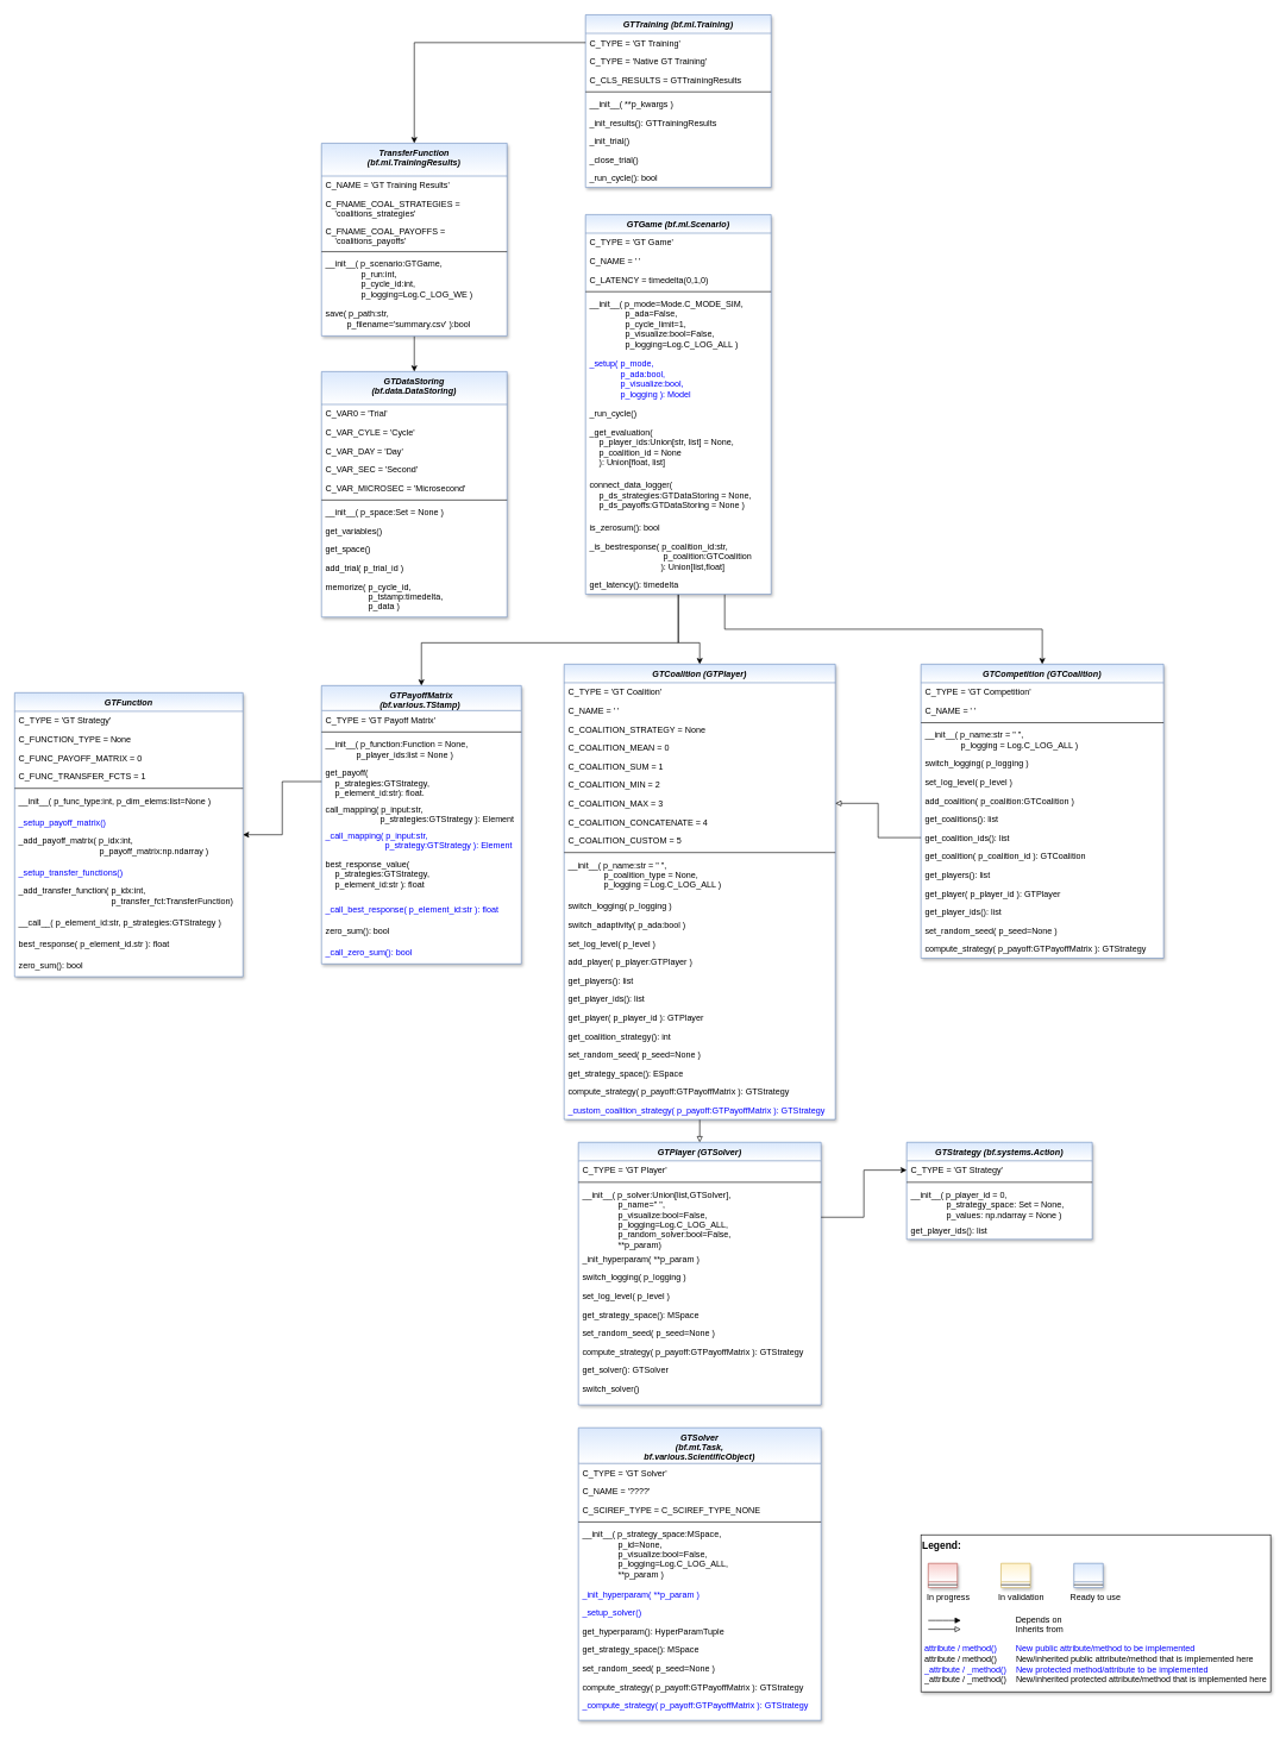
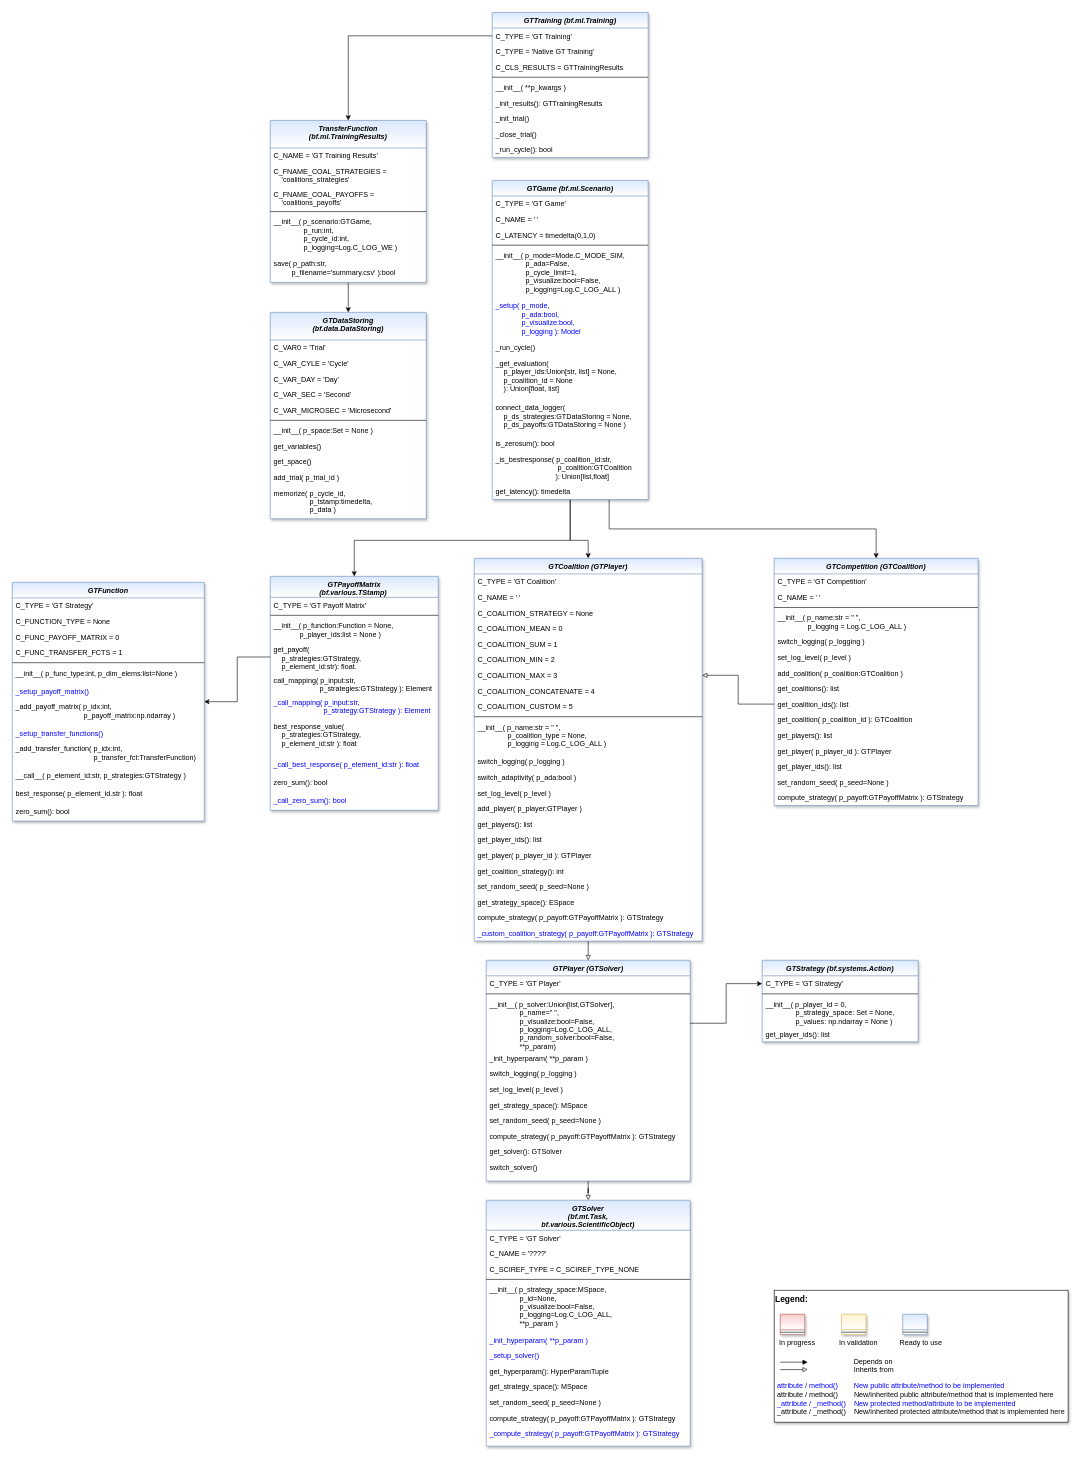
+ <mxCell id="28" style="edgeStyle=orthogonalEdgeStyle;rounded=0;orthogonalLoop=1;jettySize=auto;html=1;exitX=0.5;exitY=1;exitDx=0;exitDy=0;strokeColor=#000000;fontSize=12;fontColor=#FF0000;endArrow=block;endFill=0;" parent="1" source="29" target="71" edge="1"><mxGeometry relative="1" as="geometry" /></mxCell>
